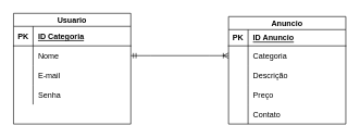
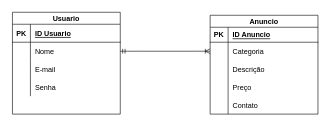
- <mxCell id="5" value="ID Categoria" style="shape=partialRectangle;connectable=0;fillColor=none;top=0;left=0;bottom=0;right=0;align=left;spacingLeft=6;fontStyle=5;overflow=hidden;" parent="3" vertex="1"><mxGeometry x="30" width="150" height="30" as="geometry"><mxRectangle width="150" height="30" as="alternateBounds" /></mxGeometry></mxCell>
+ <mxCell id="5" value="ID Usuario" style="shape=partialRectangle;connectable=0;fillColor=none;top=0;left=0;bottom=0;right=0;align=left;spacingLeft=6;fontStyle=5;overflow=hidden;" parent="3" vertex="1"><mxGeometry x="30" width="150" height="30" as="geometry"><mxRectangle width="150" height="30" as="alternateBounds" /></mxGeometry></mxCell>
